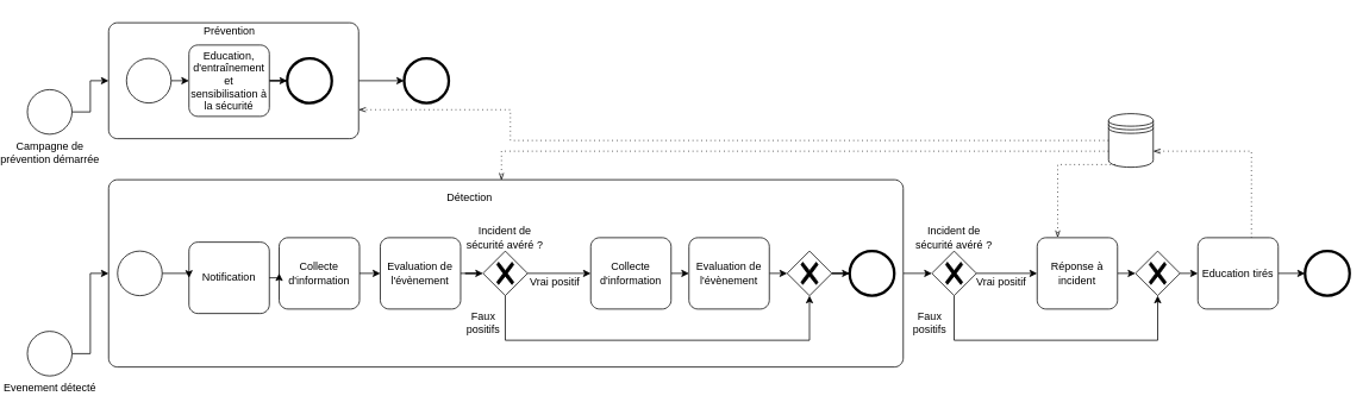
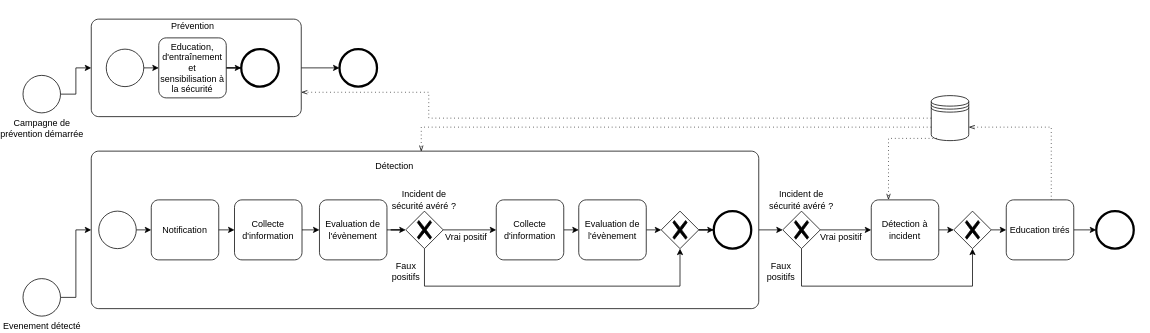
- <mxCell id="43" value="Réponse à incident" style="points=[[0.25,0,0],[0.5,0,0],[0.75,0,0],[1,0.25,0],[1,0.5,0],[1,0.75,0],[0.75,1,0],[0.5,1,0],[0.25,1,0],[0,0.75,0],[0,0.5,0],[0,0.25,0]];shape=mxgraph.bpmn.task;whiteSpace=wrap;rectStyle=rounded;size=10;html=1;container=1;expand=0;collapsible=0;taskMarker=abstract;" parent="1" vertex="1"><mxGeometry x="1151" y="266" width="90" height="80" as="geometry" /></mxCell>
+ <mxCell id="43" value="Détection à incident" style="points=[[0.25,0,0],[0.5,0,0],[0.75,0,0],[1,0.25,0],[1,0.5,0],[1,0.75,0],[0.75,1,0],[0.5,1,0],[0.25,1,0],[0,0.75,0],[0,0.5,0],[0,0.25,0]];shape=mxgraph.bpmn.task;whiteSpace=wrap;rectStyle=rounded;size=10;html=1;container=1;expand=0;collapsible=0;taskMarker=abstract;" parent="1" vertex="1"><mxGeometry x="1151" y="266" width="90" height="80" as="geometry" /></mxCell>
- <mxCell id="29" value="Notification" style="points=[[0.25,0,0],[0.5,0,0],[0.75,0,0],[1,0.25,0],[1,0.5,0],[1,0.75,0],[0.75,1,0],[0.5,1,0],[0.25,1,0],[0,0.75,0],[0,0.5,0],[0,0.25,0]];shape=mxgraph.bpmn.task;whiteSpace=wrap;rectStyle=rounded;size=10;html=1;container=1;expand=0;collapsible=0;taskMarker=abstract;" parent="1" vertex="1"><mxGeometry x="201" y="271" width="90" height="80" as="geometry" /></mxCell>
+ <mxCell id="29" value="Notification" style="points=[[0.25,0,0],[0.5,0,0],[0.75,0,0],[1,0.25,0],[1,0.5,0],[1,0.75,0],[0.75,1,0],[0.5,1,0],[0.25,1,0],[0,0.75,0],[0,0.5,0],[0,0.25,0]];shape=mxgraph.bpmn.task;whiteSpace=wrap;rectStyle=rounded;size=10;html=1;container=1;expand=0;collapsible=0;taskMarker=abstract;" parent="1" vertex="1"><mxGeometry x="191" y="266" width="90" height="80" as="geometry" /></mxCell>
